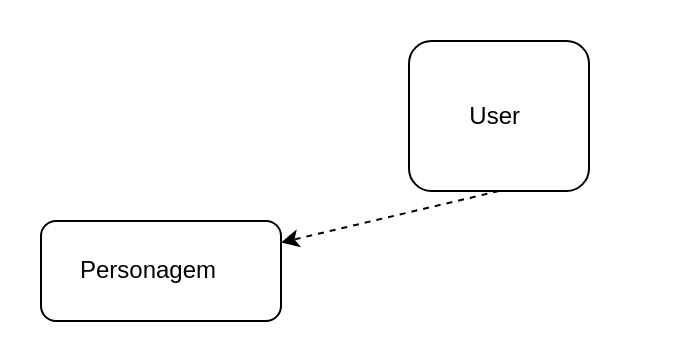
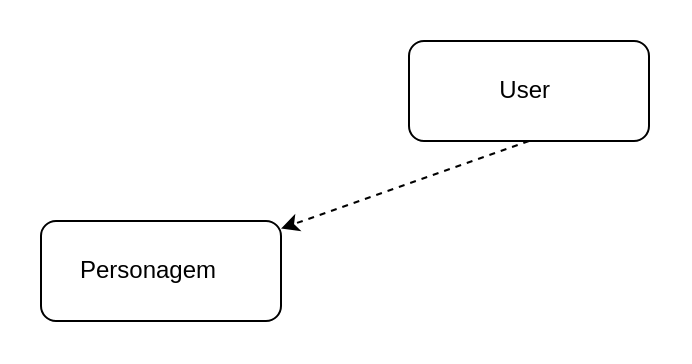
- <mxCell id="4" value="User&amp;nbsp;&lt;br&gt;" style="rounded=1;whiteSpace=wrap;html=1;" vertex="1" parent="1"><mxGeometry x="204" y="20" width="90" height="75" as="geometry" /></mxCell>
+ <mxCell id="4" value="User&amp;nbsp;&lt;br&gt;" style="rounded=1;whiteSpace=wrap;html=1;" vertex="1" parent="1"><mxGeometry x="204" y="20" width="120" height="50" as="geometry" /></mxCell>
